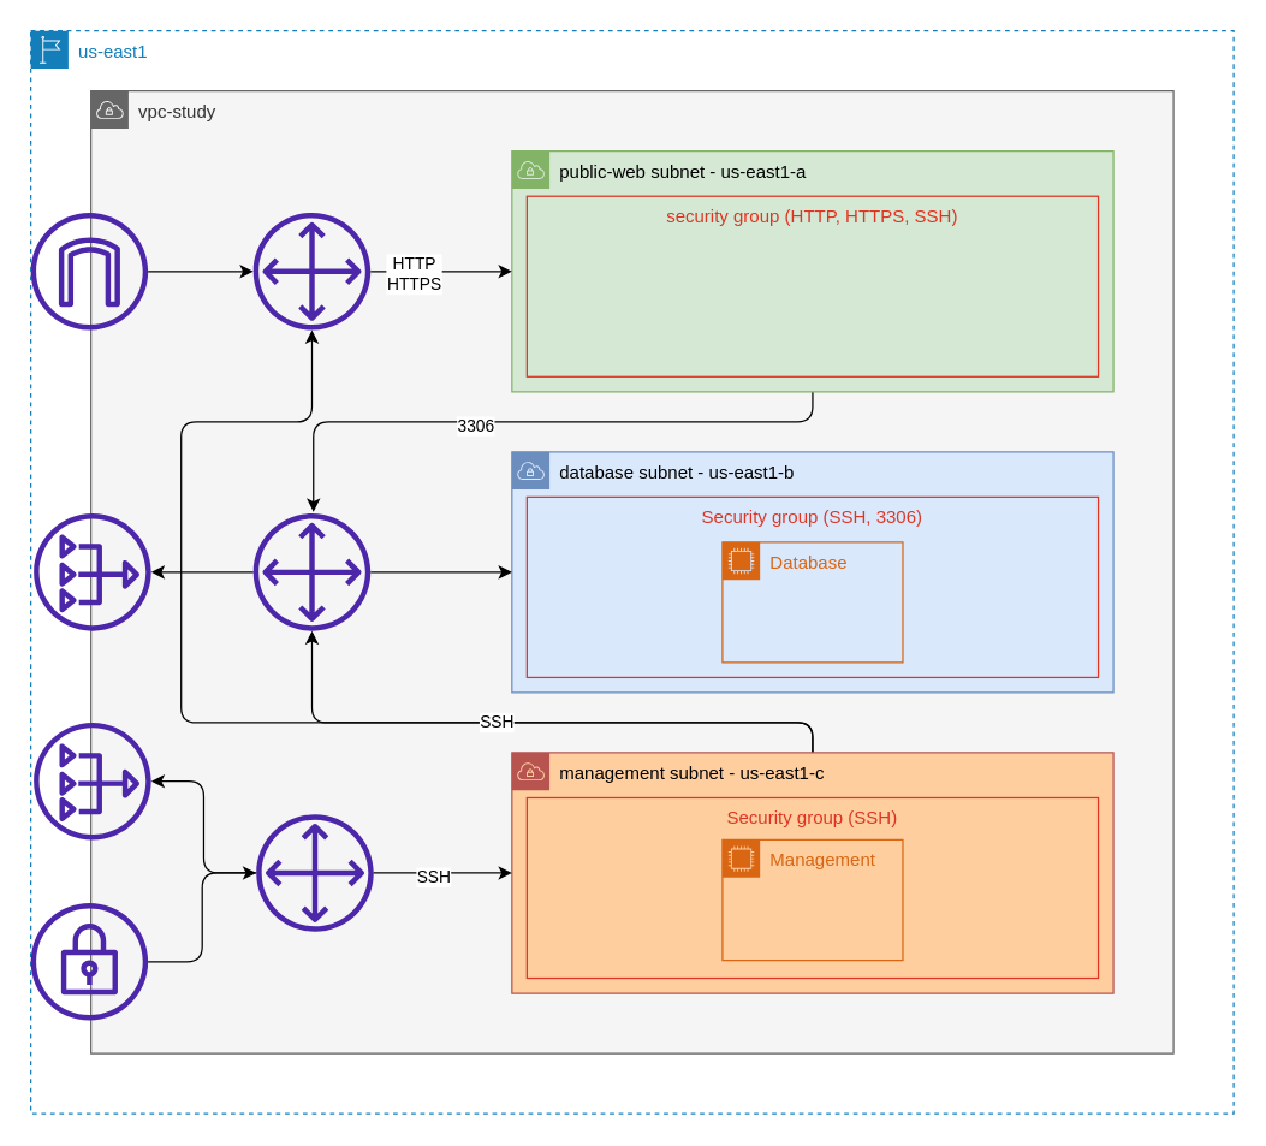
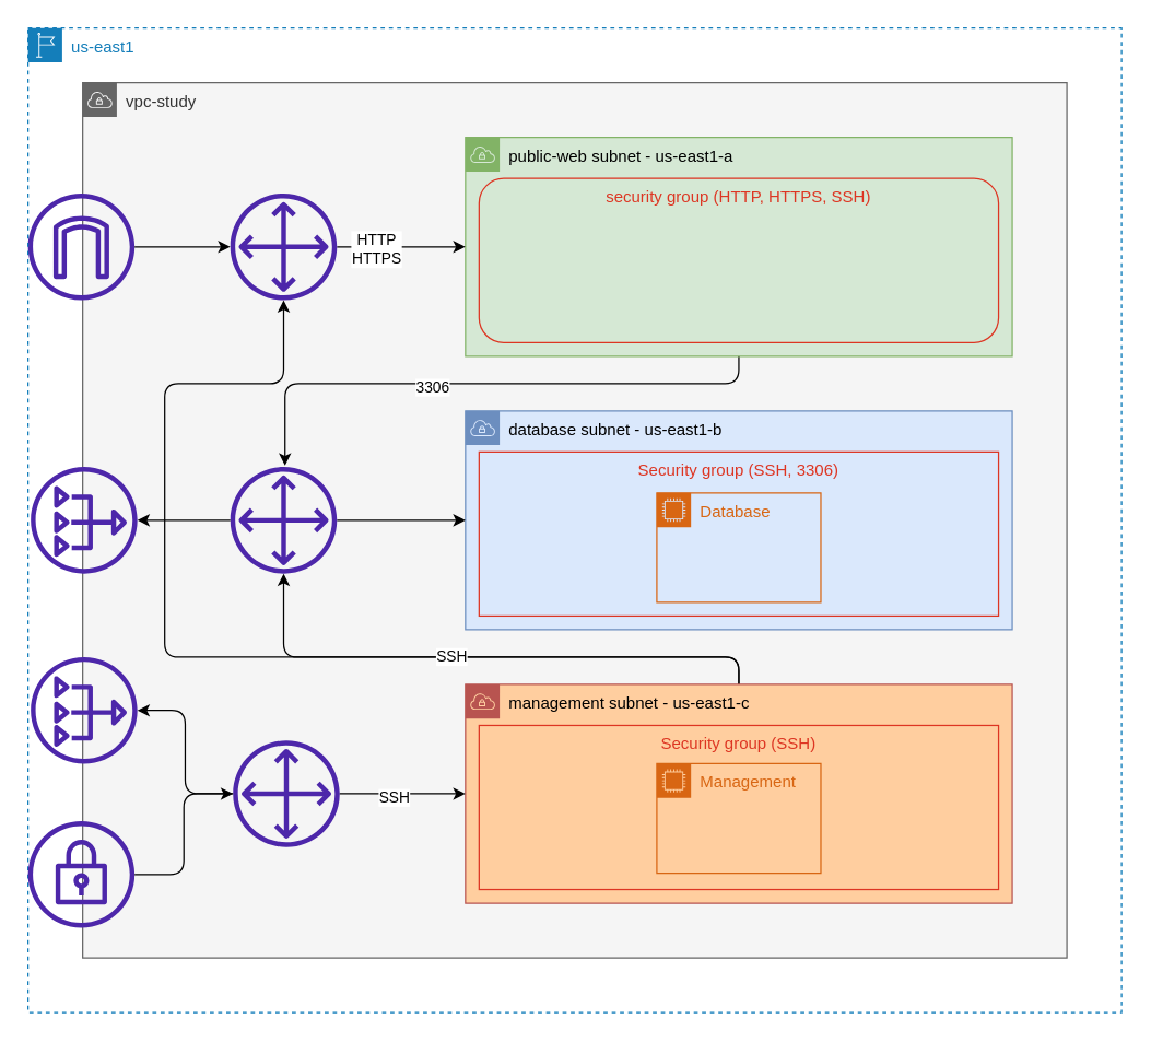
- <mxCell id="17" value="security group (HTTP, HTTPS, SSH)" style="fillColor=none;strokeColor=#DD3522;verticalAlign=top;fontStyle=0;fontColor=#DD3522;rounded=0;" parent="2" vertex="1"><mxGeometry x="290" y="70" width="380" height="120" as="geometry" /></mxCell>
+ <mxCell id="17" value="security group (HTTP, HTTPS, SSH)" style="fillColor=none;strokeColor=#DD3522;verticalAlign=top;fontStyle=0;fontColor=#DD3522;rounded=1;" parent="2" vertex="1"><mxGeometry x="290" y="70" width="380" height="120" as="geometry" /></mxCell>
